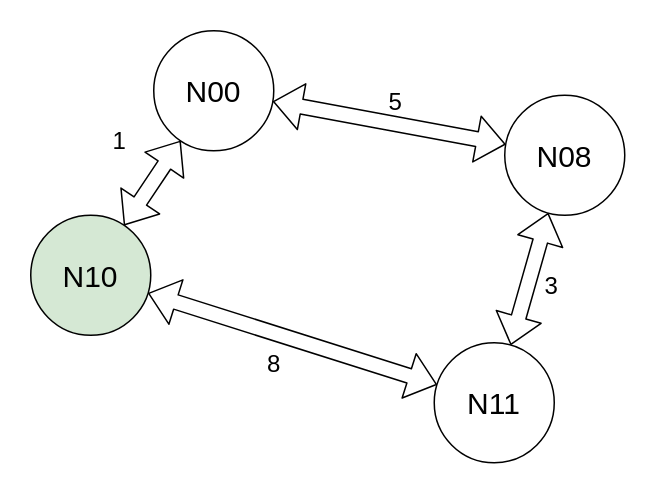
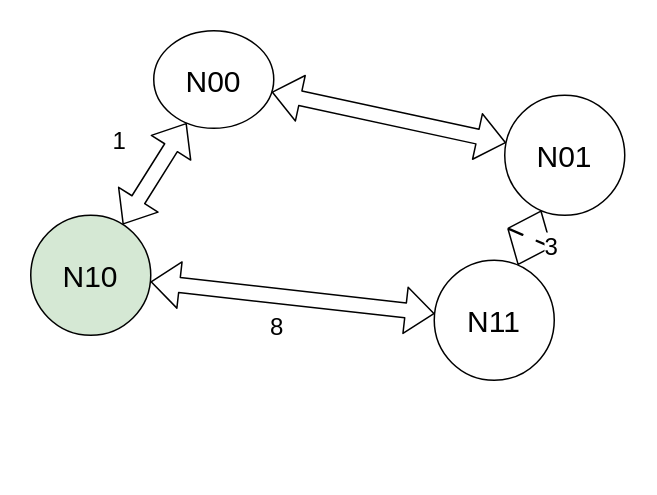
- <mxCell id="2" value="&lt;font style=&quot;font-size: 20px&quot;&gt;N00&lt;/font&gt;" style="ellipse;whiteSpace=wrap;html=1;aspect=fixed;" vertex="1" parent="1"><mxGeometry x="102" y="20" width="80" height="80" as="geometry" /></mxCell>
+ <mxCell id="2" value="&lt;font style=&quot;font-size: 20px&quot;&gt;N00&lt;/font&gt;" style="ellipse;whiteSpace=wrap;html=1;aspect=fixed;" vertex="1" parent="1"><mxGeometry x="102" y="20" width="80" height="65" as="geometry" /></mxCell>
- <mxCell id="13" value="&lt;font style=&quot;font-size: 16px&quot;&gt;5&lt;/font&gt;" style="text;html=1;align=center;verticalAlign=middle;resizable=0;points=[];autosize=1;strokeColor=none;" vertex="1" parent="1"><mxGeometry x="253" y="57" width="19" height="20" as="geometry" /></mxCell>
- <mxCell id="3" value="&lt;font style=&quot;font-size: 20px&quot;&gt;N08&lt;/font&gt;" style="ellipse;whiteSpace=wrap;html=1;aspect=fixed;" vertex="1" parent="1"><mxGeometry x="336" y="63" width="80" height="80" as="geometry" /></mxCell>
+ <mxCell id="3" value="&lt;font style=&quot;font-size: 20px&quot;&gt;N01&lt;/font&gt;" style="ellipse;whiteSpace=wrap;html=1;aspect=fixed;" vertex="1" parent="1"><mxGeometry x="336" y="63" width="80" height="80" as="geometry" /></mxCell>
- <mxCell id="5" value="&lt;font style=&quot;font-size: 20px&quot;&gt;N11&lt;/font&gt;" style="ellipse;whiteSpace=wrap;html=1;aspect=fixed;" vertex="1" parent="1"><mxGeometry x="289" y="228" width="80" height="80" as="geometry" /></mxCell>
+ <mxCell id="5" value="&lt;font style=&quot;font-size: 20px&quot;&gt;N11&lt;/font&gt;" style="ellipse;whiteSpace=wrap;html=1;aspect=fixed;" vertex="1" parent="1"><mxGeometry x="289" y="173" width="80" height="80" as="geometry" /></mxCell>
